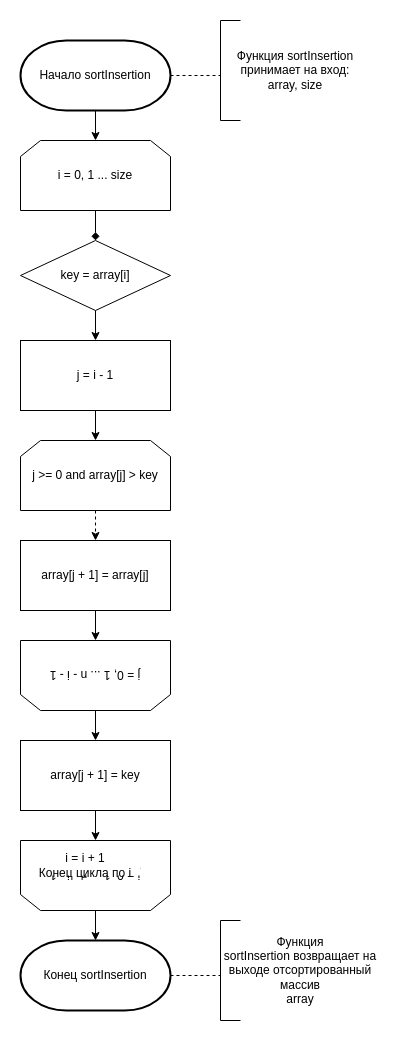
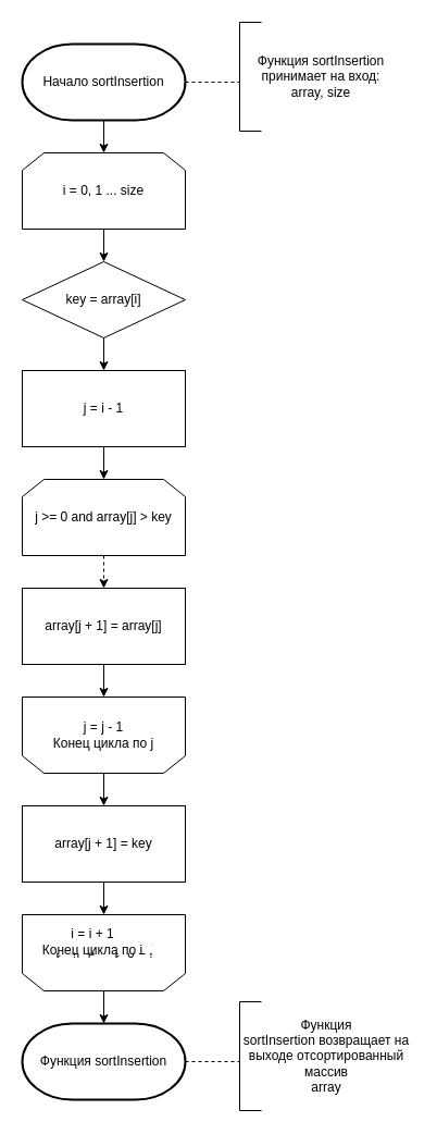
- <mxCell id="21" value="" style="endArrow=diamond;html=1;strokeColor=#000000;exitX=0.5;exitY=1;exitDx=0;exitDy=0;entryX=0.5;entryY=0;entryDx=0;entryDy=0;" edge="1" parent="1" source="19" target="15"><mxGeometry width="50" height="50" relative="1" as="geometry"><mxPoint x="160" y="430" as="sourcePoint" /><mxPoint x="210" y="380" as="targetPoint" /></mxGeometry></mxCell>
+ <mxCell id="21" value="" style="endArrow=classic;html=1;strokeColor=#000000;exitX=0.5;exitY=1;exitDx=0;exitDy=0;entryX=0.5;entryY=0;entryDx=0;entryDy=0;" edge="1" parent="1" source="19" target="15"><mxGeometry width="50" height="50" relative="1" as="geometry"><mxPoint x="160" y="430" as="sourcePoint" /><mxPoint x="210" y="380" as="targetPoint" /></mxGeometry></mxCell>
+ <mxCell id="18" value="j = j - 1&lt;br&gt;Конец цикла по j" style="text;html=1;align=center;verticalAlign=middle;whiteSpace=wrap;rounded=0;shadow=0;sketch=0;fillColor=#ffffff;" vertex="1" parent="1"><mxGeometry x="40" y="665" width="110" height="20" as="geometry" /></mxCell>
- <mxCell id="8" value="Конец sortInsertion" style="strokeWidth=2;html=1;shape=mxgraph.flowchart.terminator;whiteSpace=wrap;" vertex="1" parent="1"><mxGeometry x="20" y="940" width="150" height="70" as="geometry" /></mxCell>
+ <mxCell id="8" value="Функция sortInsertion" style="strokeWidth=2;html=1;shape=mxgraph.flowchart.terminator;whiteSpace=wrap;" vertex="1" parent="1"><mxGeometry x="20" y="940" width="150" height="70" as="geometry" /></mxCell>
